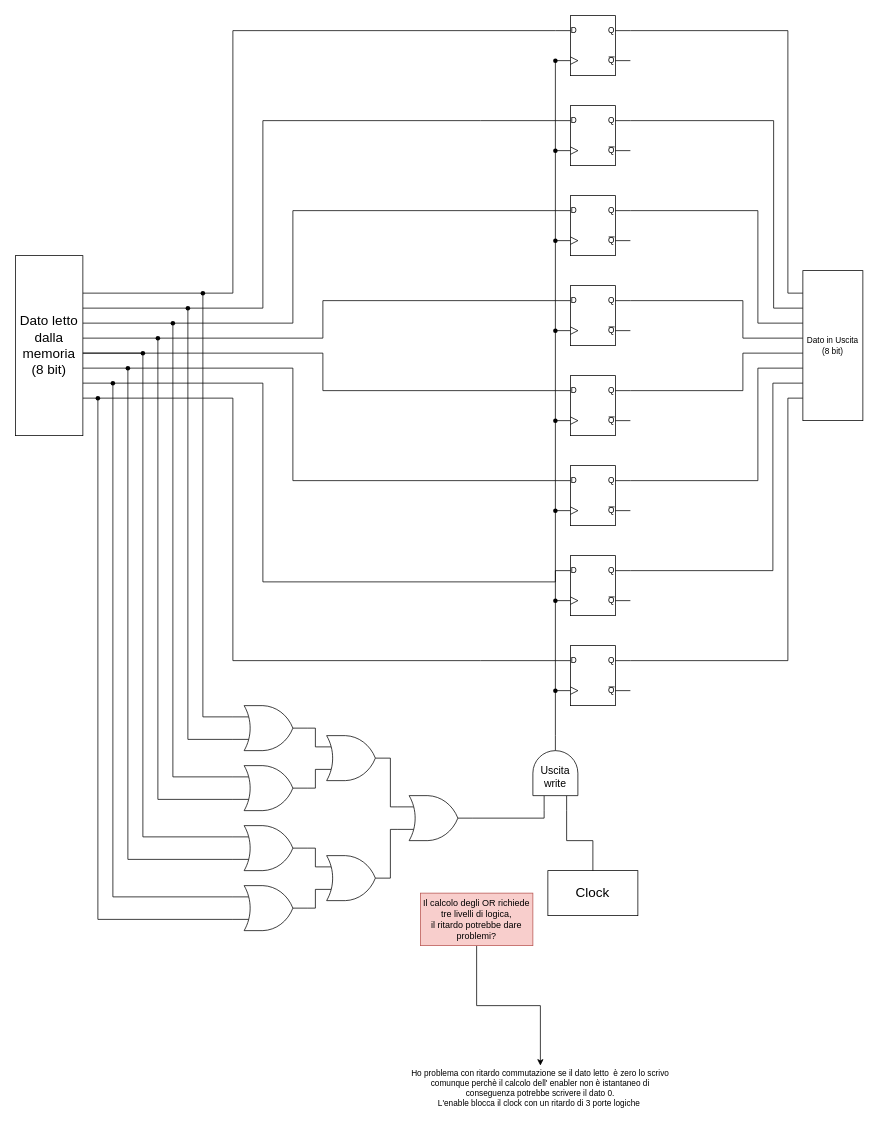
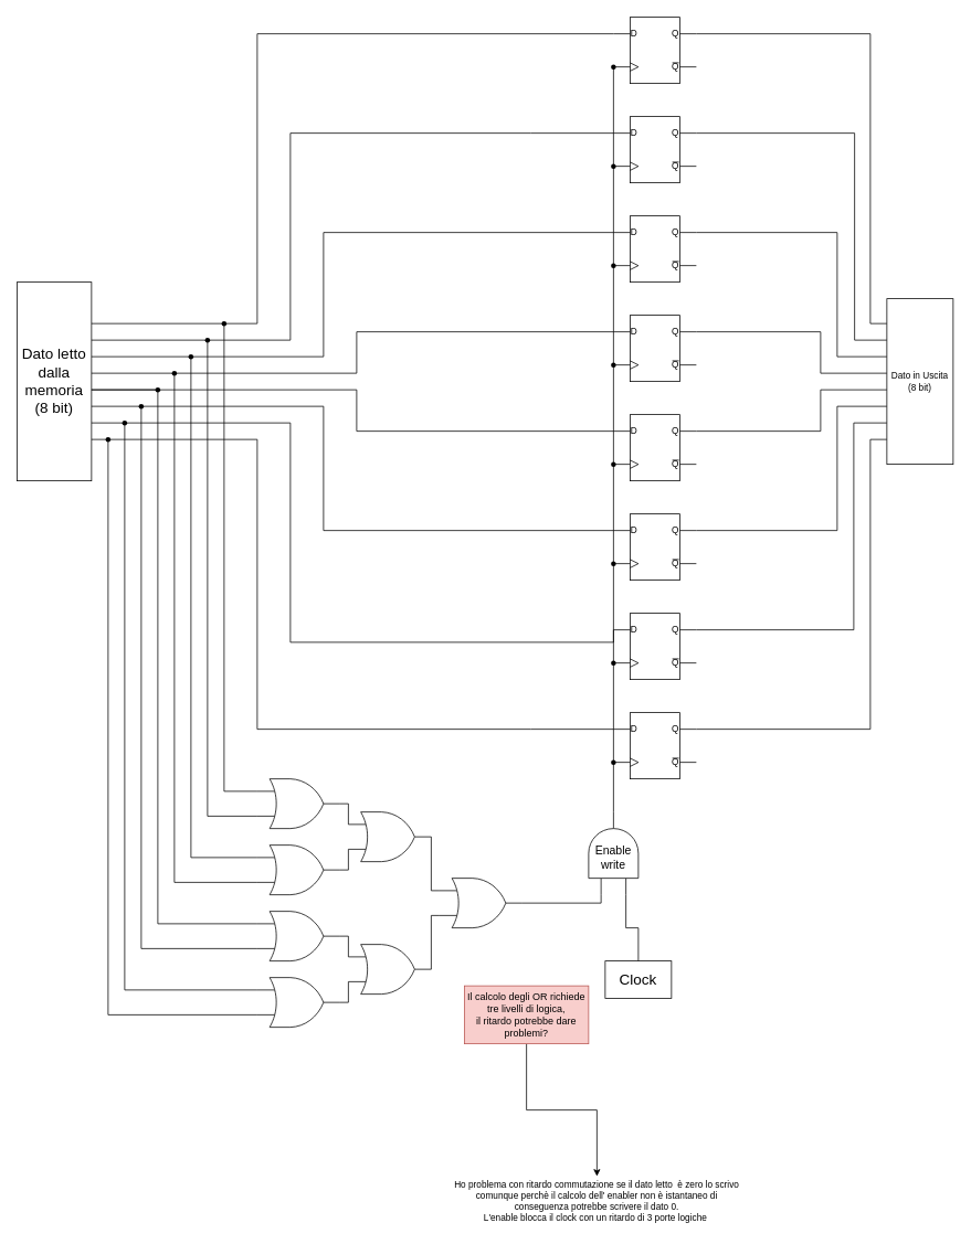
- <mxCell id="74" value="&lt;font style=&quot;font-size: 14px;&quot;&gt;Uscita&lt;br&gt;write&lt;/font&gt;" style="text;html=1;strokeColor=none;fillColor=none;align=center;verticalAlign=middle;whiteSpace=wrap;rounded=0;fontFamily=Helvetica;fontSize=11;fontColor=default;" vertex="1" parent="1"><mxGeometry x="710" y="1020" width="60" height="30" as="geometry" /></mxCell>
+ <mxCell id="74" value="&lt;font style=&quot;font-size: 14px;&quot;&gt;Enable&lt;br&gt;write&lt;/font&gt;" style="text;html=1;strokeColor=none;fillColor=none;align=center;verticalAlign=middle;whiteSpace=wrap;rounded=0;fontFamily=Helvetica;fontSize=11;fontColor=default;" vertex="1" parent="1"><mxGeometry x="710" y="1020" width="60" height="30" as="geometry" /></mxCell>
- <mxCell id="11" value="&lt;font style=&quot;font-size: 18px;&quot;&gt;Clock&lt;/font&gt;" style="rounded=0;whiteSpace=wrap;html=1;" vertex="1" parent="1"><mxGeometry x="730" y="1160" width="120" height="60" as="geometry" /></mxCell>
+ <mxCell id="11" value="&lt;font style=&quot;font-size: 18px;&quot;&gt;Clock&lt;/font&gt;" style="rounded=0;whiteSpace=wrap;html=1;" vertex="1" parent="1"><mxGeometry x="730" y="1160" width="80" height="45" as="geometry" /></mxCell>
